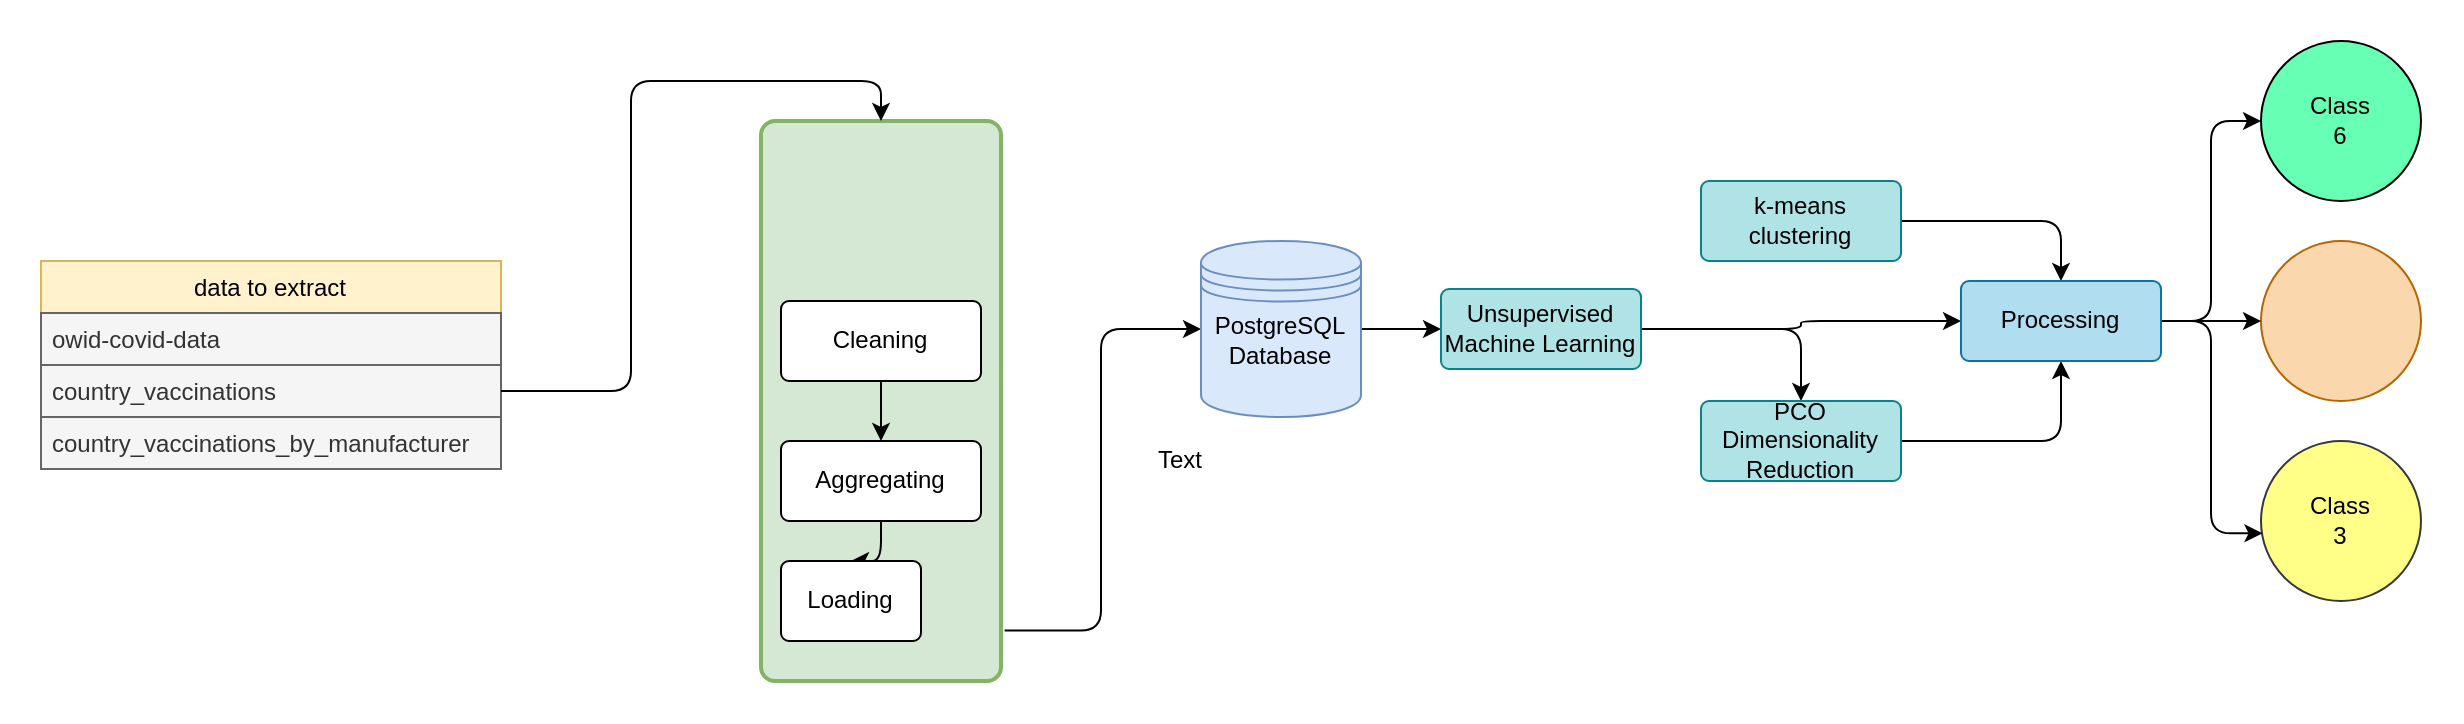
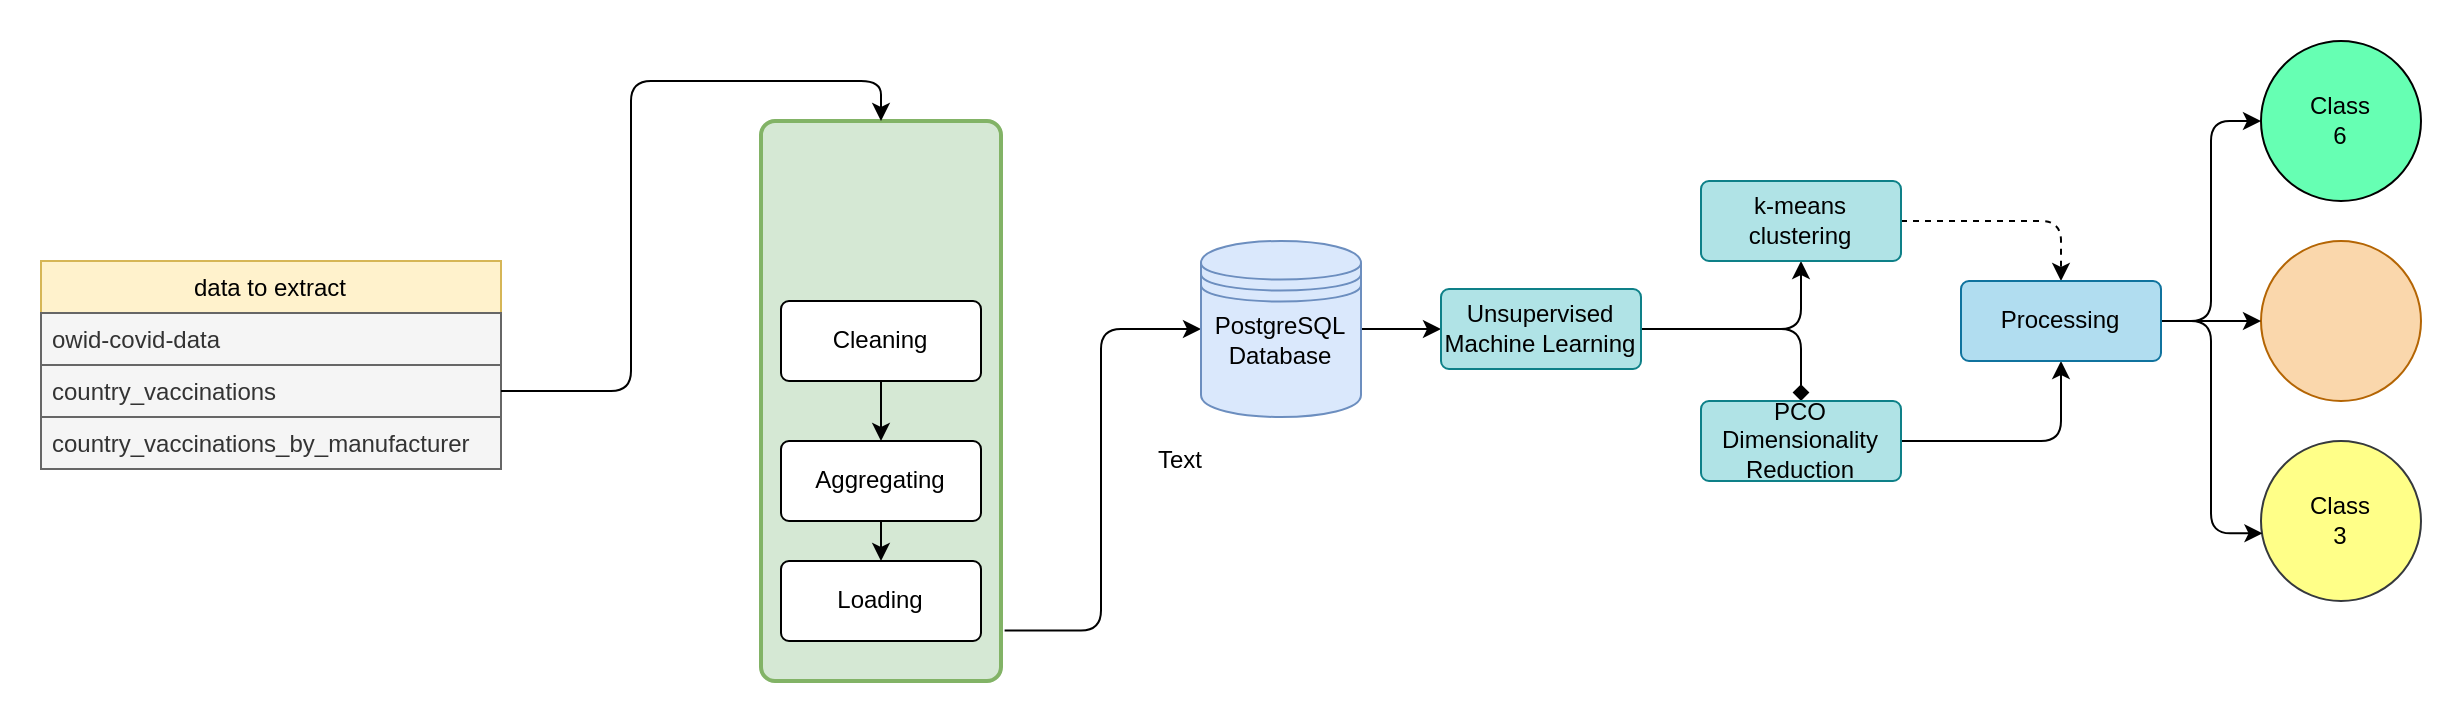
- <mxCell id="20" value="" style="edgeStyle=orthogonalEdgeStyle;curved=0;rounded=1;sketch=0;orthogonalLoop=1;jettySize=auto;html=1;" edge="1" parent="1" source="21" target="30"><mxGeometry relative="1" as="geometry" /></mxCell>
+ <mxCell id="20" value="" style="edgeStyle=orthogonalEdgeStyle;curved=0;rounded=1;sketch=0;orthogonalLoop=1;jettySize=auto;html=1;dashed=1;" edge="1" parent="1" source="21" target="30"><mxGeometry relative="1" as="geometry" /></mxCell>
- <mxCell id="17" value="" style="edgeStyle=orthogonalEdgeStyle;curved=0;rounded=1;sketch=0;orthogonalLoop=1;jettySize=auto;html=1;" edge="1" parent="1" source="19" target="30"><mxGeometry relative="1" as="geometry" /></mxCell>
+ <mxCell id="17" value="" style="edgeStyle=orthogonalEdgeStyle;curved=0;rounded=1;sketch=0;orthogonalLoop=1;jettySize=auto;html=1;" edge="1" parent="1" source="19" target="21"><mxGeometry relative="1" as="geometry" /></mxCell>
- <mxCell id="18" style="edgeStyle=orthogonalEdgeStyle;curved=0;rounded=1;sketch=0;orthogonalLoop=1;jettySize=auto;html=1;" edge="1" parent="1" source="19" target="23"><mxGeometry relative="1" as="geometry" /></mxCell>
+ <mxCell id="18" style="edgeStyle=orthogonalEdgeStyle;curved=0;rounded=1;sketch=0;orthogonalLoop=1;jettySize=auto;html=1;endArrow=diamond;" edge="1" parent="1" source="19" target="23"><mxGeometry relative="1" as="geometry" /></mxCell>
- <mxCell id="14" value="Loading" style="rounded=1;arcSize=10;whiteSpace=wrap;html=1;align=center;sketch=0;" vertex="1" parent="1"><mxGeometry x="390" y="280" width="70" height="40" as="geometry" /></mxCell>
+ <mxCell id="14" value="Loading" style="rounded=1;arcSize=10;whiteSpace=wrap;html=1;align=center;sketch=0;" vertex="1" parent="1"><mxGeometry x="390" y="280" width="100" height="40" as="geometry" /></mxCell>
